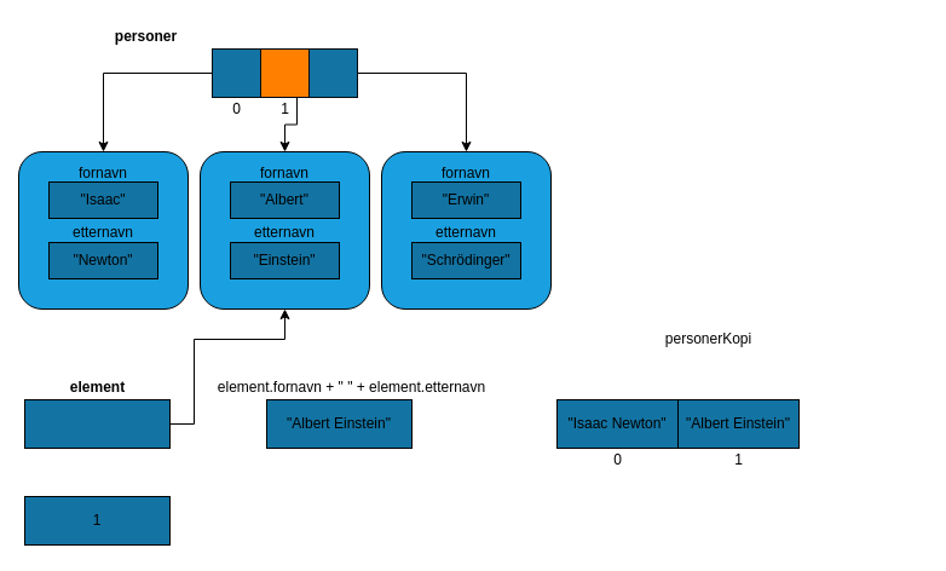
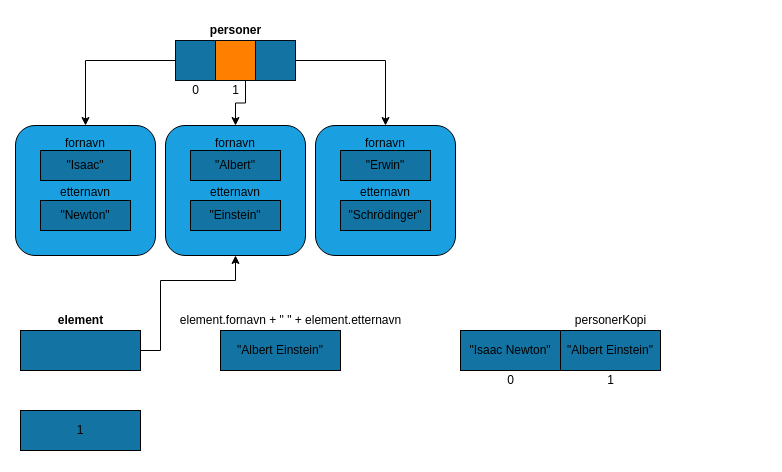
- <mxCell id="23" value="&lt;b&gt;personer&lt;/b&gt;" style="text;html=1;align=center;verticalAlign=middle;resizable=0;points=[];autosize=1;strokeColor=none;fillColor=none;" vertex="1" parent="1"><mxGeometry x="85" y="20" width="70" height="20" as="geometry" /></mxCell>
+ <mxCell id="23" value="&lt;b&gt;personer&lt;/b&gt;" style="text;html=1;align=center;verticalAlign=middle;resizable=0;points=[];autosize=1;strokeColor=none;fillColor=none;" vertex="1" parent="1"><mxGeometry x="200" y="20" width="70" height="20" as="geometry" /></mxCell>
- <mxCell id="35" value="personerKopi" style="text;html=1;align=center;verticalAlign=middle;resizable=0;points=[];autosize=1;strokeColor=none;fillColor=none;" vertex="1" parent="1"><mxGeometry x="540" y="270" width="90" height="20" as="geometry" /></mxCell>
+ <mxCell id="35" value="personerKopi" style="text;html=1;align=center;verticalAlign=middle;resizable=0;points=[];autosize=1;strokeColor=none;fillColor=none;" vertex="1" parent="1"><mxGeometry x="565" y="310" width="90" height="20" as="geometry" /></mxCell>
